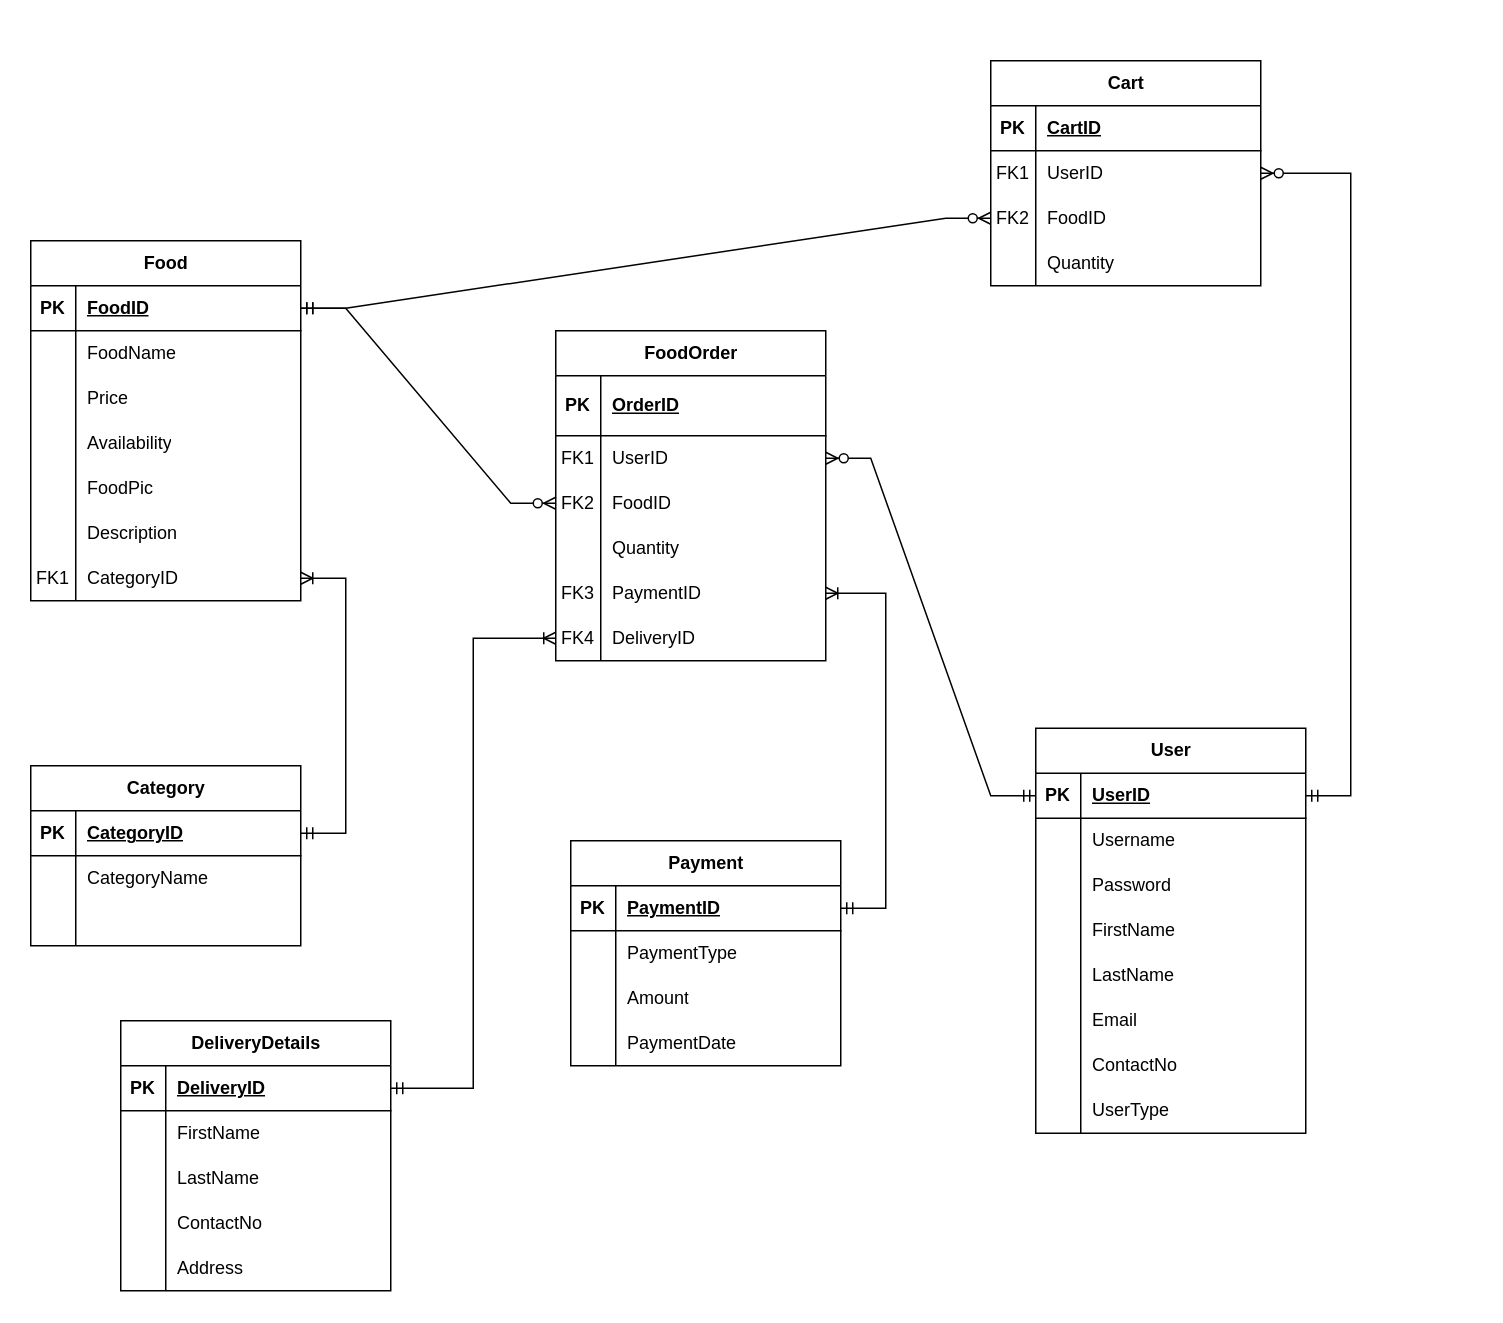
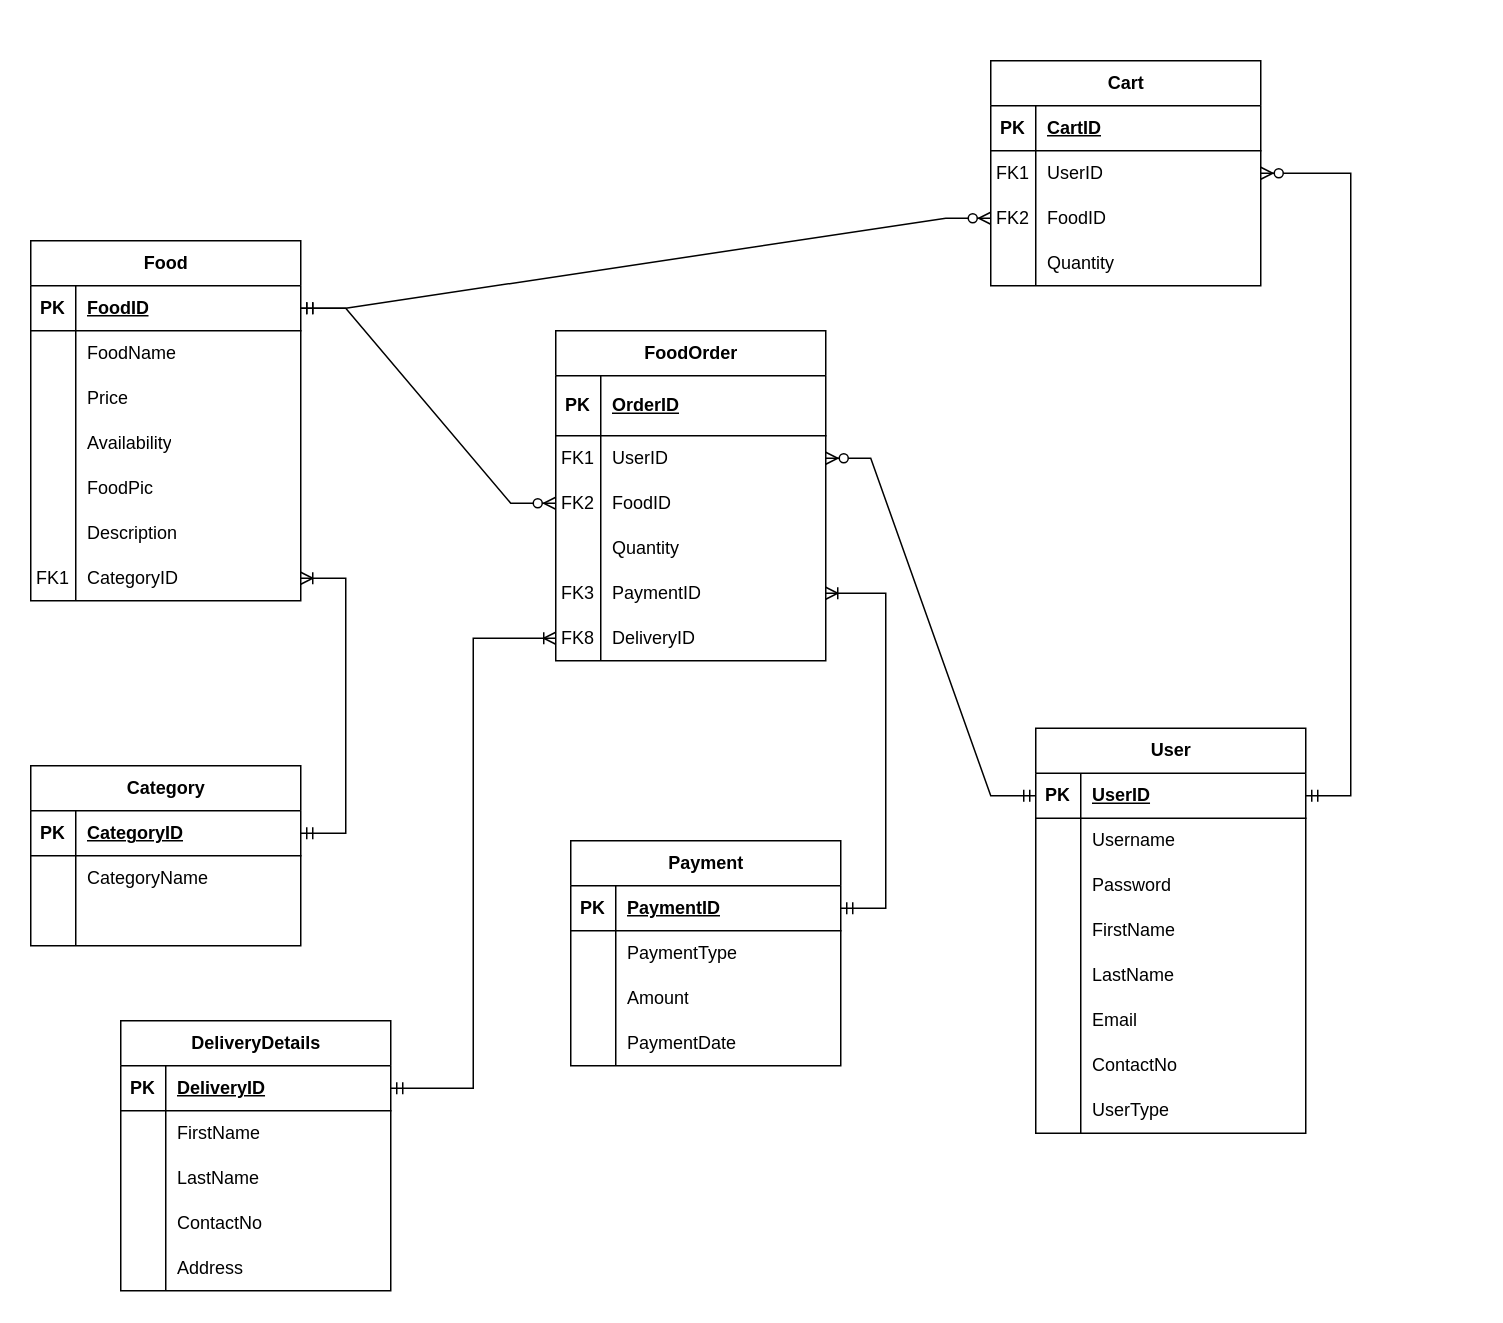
- <mxCell id="79" value="FK4" style="shape=partialRectangle;connectable=0;fillColor=none;top=0;left=0;bottom=0;right=0;editable=1;overflow=hidden;whiteSpace=wrap;html=1;" parent="78" vertex="1"><mxGeometry width="30" height="30" as="geometry"><mxRectangle width="30" height="30" as="alternateBounds" /></mxGeometry></mxCell>
+ <mxCell id="79" value="FK8" style="shape=partialRectangle;connectable=0;fillColor=none;top=0;left=0;bottom=0;right=0;editable=1;overflow=hidden;whiteSpace=wrap;html=1;" parent="78" vertex="1"><mxGeometry width="30" height="30" as="geometry"><mxRectangle width="30" height="30" as="alternateBounds" /></mxGeometry></mxCell>
